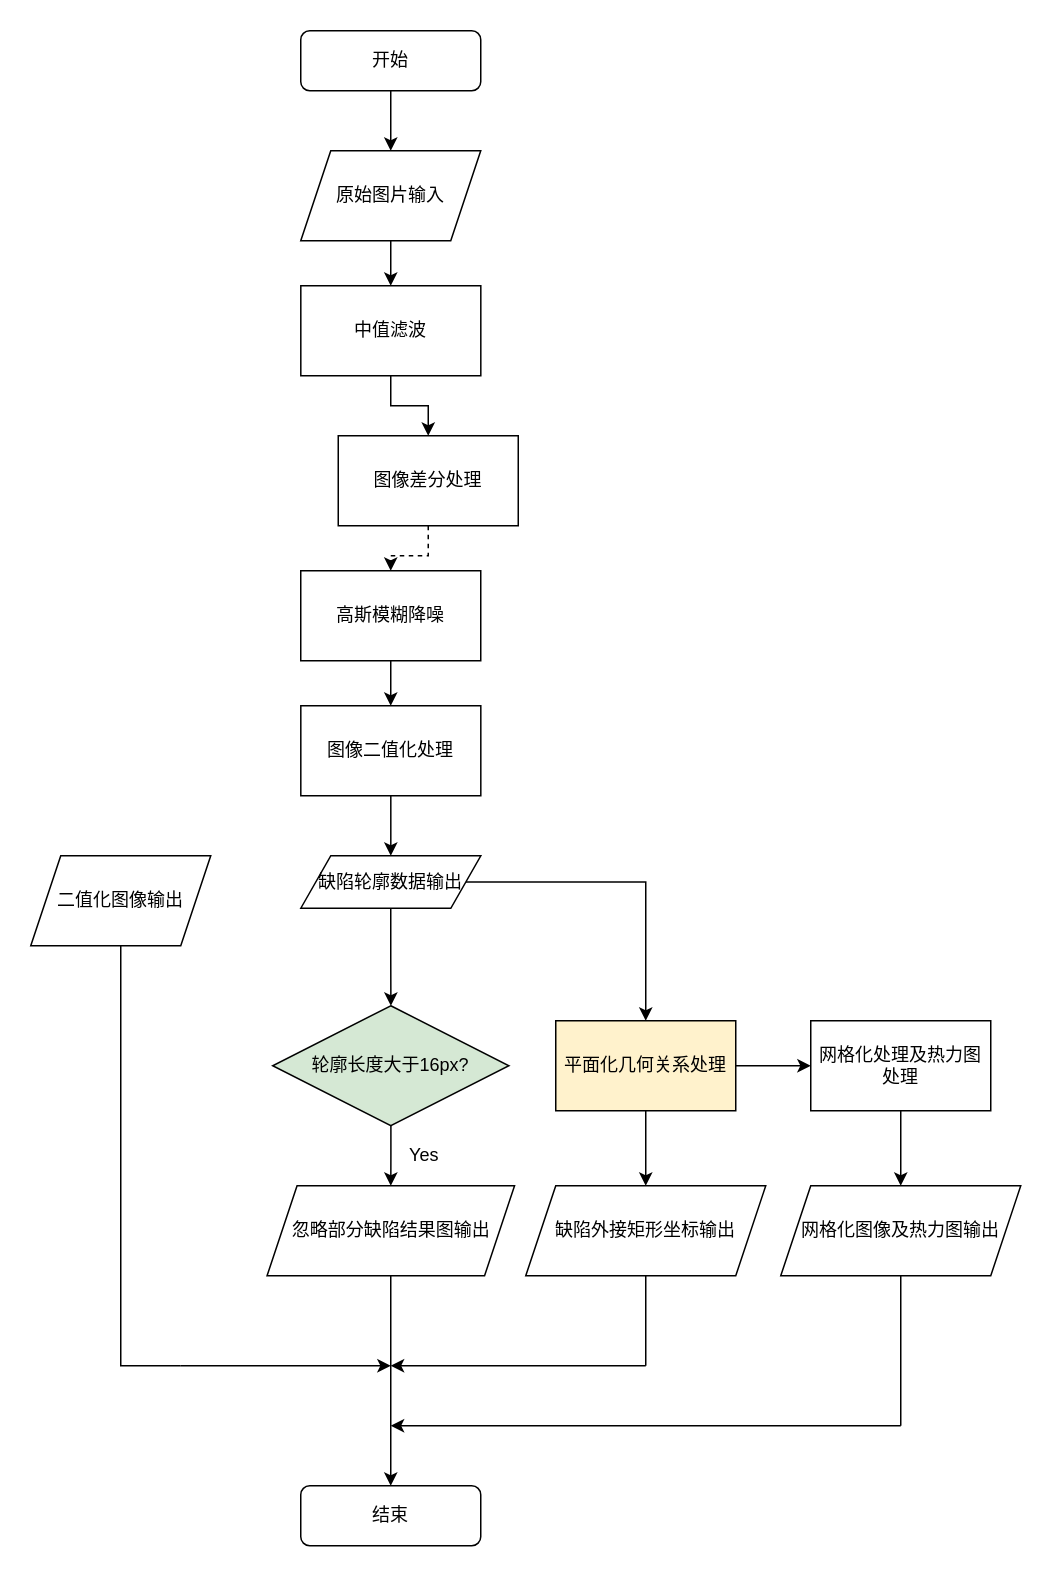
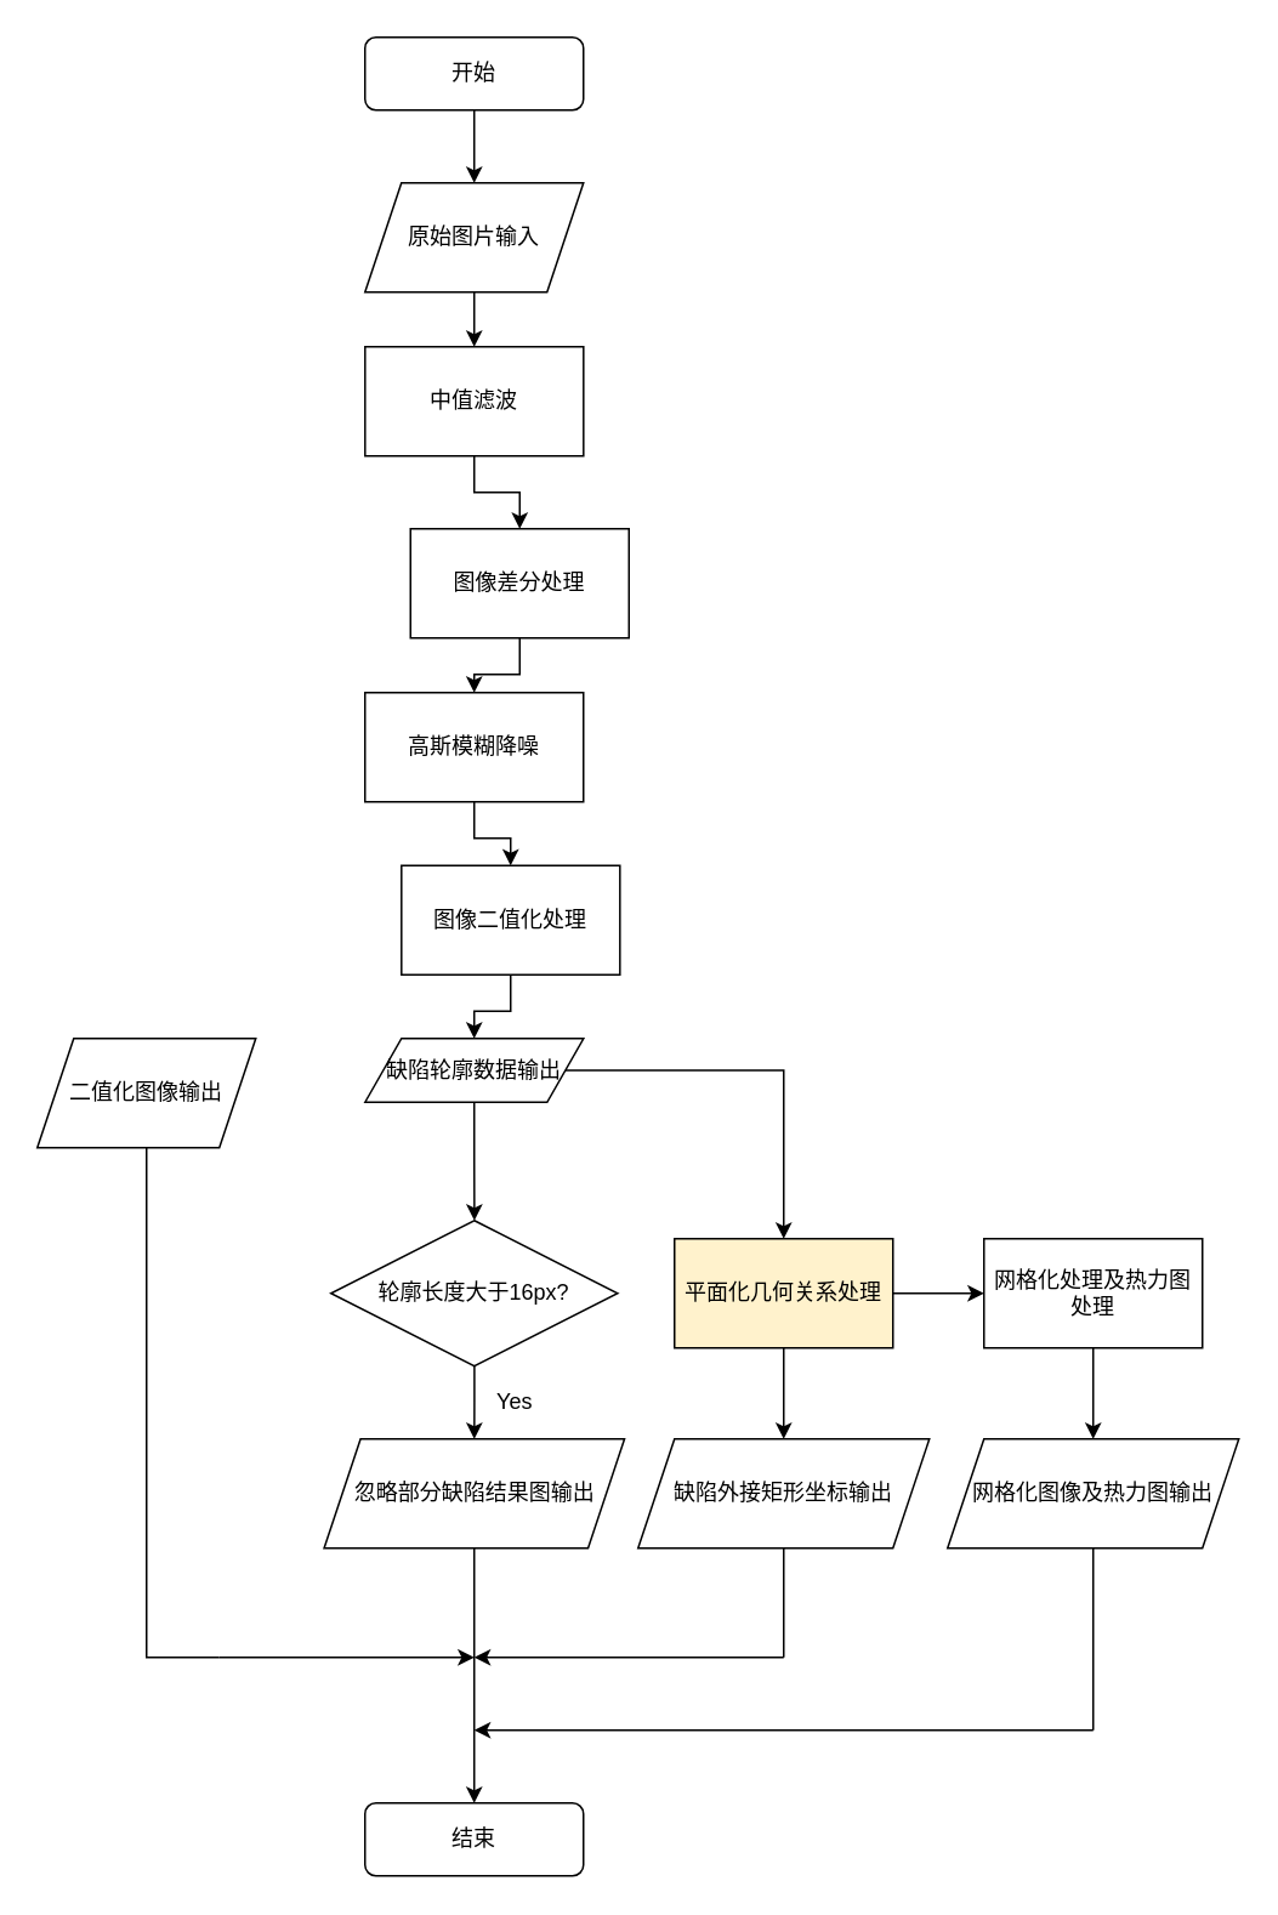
- <mxCell id="8" value="" style="edgeStyle=orthogonalEdgeStyle;rounded=0;orthogonalLoop=1;jettySize=auto;html=1;dashed=1;" parent="1" source="9" target="30" edge="1"><mxGeometry relative="1" as="geometry" /></mxCell>
+ <mxCell id="8" value="" style="edgeStyle=orthogonalEdgeStyle;rounded=0;orthogonalLoop=1;jettySize=auto;html=1;" parent="1" source="9" target="30" edge="1"><mxGeometry relative="1" as="geometry" /></mxCell>
- <mxCell id="11" value="图像二值化处理" style="rounded=0;whiteSpace=wrap;html=1;" parent="1" vertex="1"><mxGeometry x="200.04" y="470" width="120" height="60" as="geometry" /></mxCell>
+ <mxCell id="11" value="图像二值化处理" style="rounded=0;whiteSpace=wrap;html=1;" parent="1" vertex="1"><mxGeometry x="220.04" y="475" width="120" height="60" as="geometry" /></mxCell>
- <mxCell id="18" value="轮廓长度大于16px?" style="rhombus;whiteSpace=wrap;html=1;fillColor=#d5e8d4;" parent="1" vertex="1"><mxGeometry x="181.29" y="670" width="157.5" height="80" as="geometry" /></mxCell>
+ <mxCell id="18" value="轮廓长度大于16px?" style="rhombus;whiteSpace=wrap;html=1;" parent="1" vertex="1"><mxGeometry x="181.29" y="670" width="157.5" height="80" as="geometry" /></mxCell>
